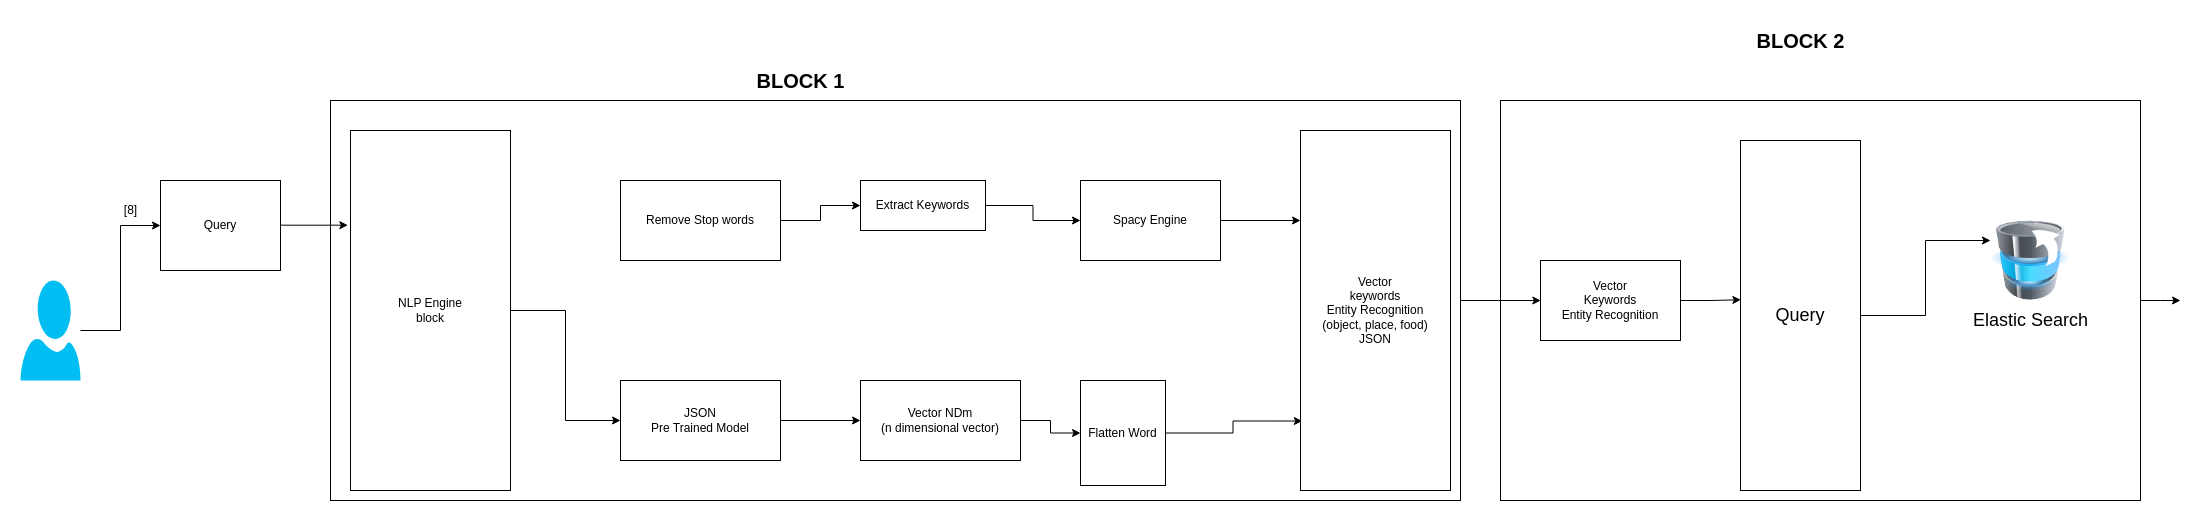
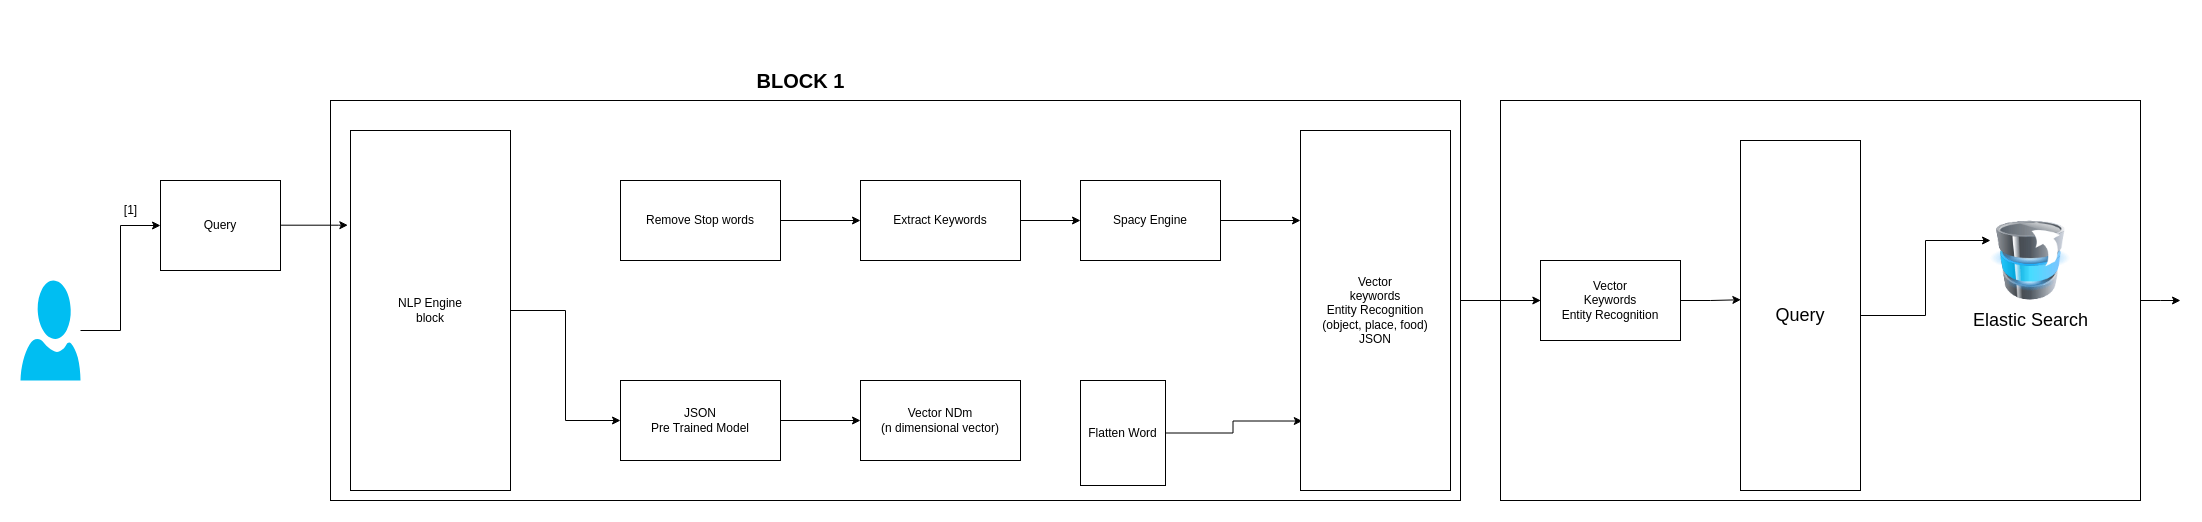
- <mxCell id="33" value="&lt;b&gt;&lt;font style=&quot;font-size: 20px;&quot;&gt;BLOCK 2&lt;/font&gt;&lt;/b&gt;" style="text;html=1;align=center;verticalAlign=middle;resizable=0;points=[];autosize=1;strokeColor=none;fillColor=none;" vertex="1" parent="1"><mxGeometry x="1745" y="20" width="110" height="40" as="geometry" /></mxCell>
- <mxCell id="14" value="Extract Keywords" style="rounded=0;whiteSpace=wrap;html=1;" vertex="1" parent="1"><mxGeometry x="860" y="180" width="125" height="50" as="geometry" /></mxCell>
+ <mxCell id="14" value="Extract Keywords" style="rounded=0;whiteSpace=wrap;html=1;" vertex="1" parent="1"><mxGeometry x="860" y="180" width="160" height="80" as="geometry" /></mxCell>
- <mxCell id="8" value="[8]" style="text;html=1;align=center;verticalAlign=middle;resizable=0;points=[];autosize=1;strokeColor=none;fillColor=none;" vertex="1" parent="1"><mxGeometry x="110" y="195" width="40" height="30" as="geometry" /></mxCell>
+ <mxCell id="8" value="[1]" style="text;html=1;align=center;verticalAlign=middle;resizable=0;points=[];autosize=1;strokeColor=none;fillColor=none;" vertex="1" parent="1"><mxGeometry x="110" y="195" width="40" height="30" as="geometry" /></mxCell>
- <mxCell id="17" style="edgeStyle=orthogonalEdgeStyle;rounded=0;orthogonalLoop=1;jettySize=auto;html=1;entryX=0;entryY=0.5;entryDx=0;entryDy=0;" edge="1" parent="1" source="18" target="20"><mxGeometry relative="1" as="geometry" /></mxCell>
